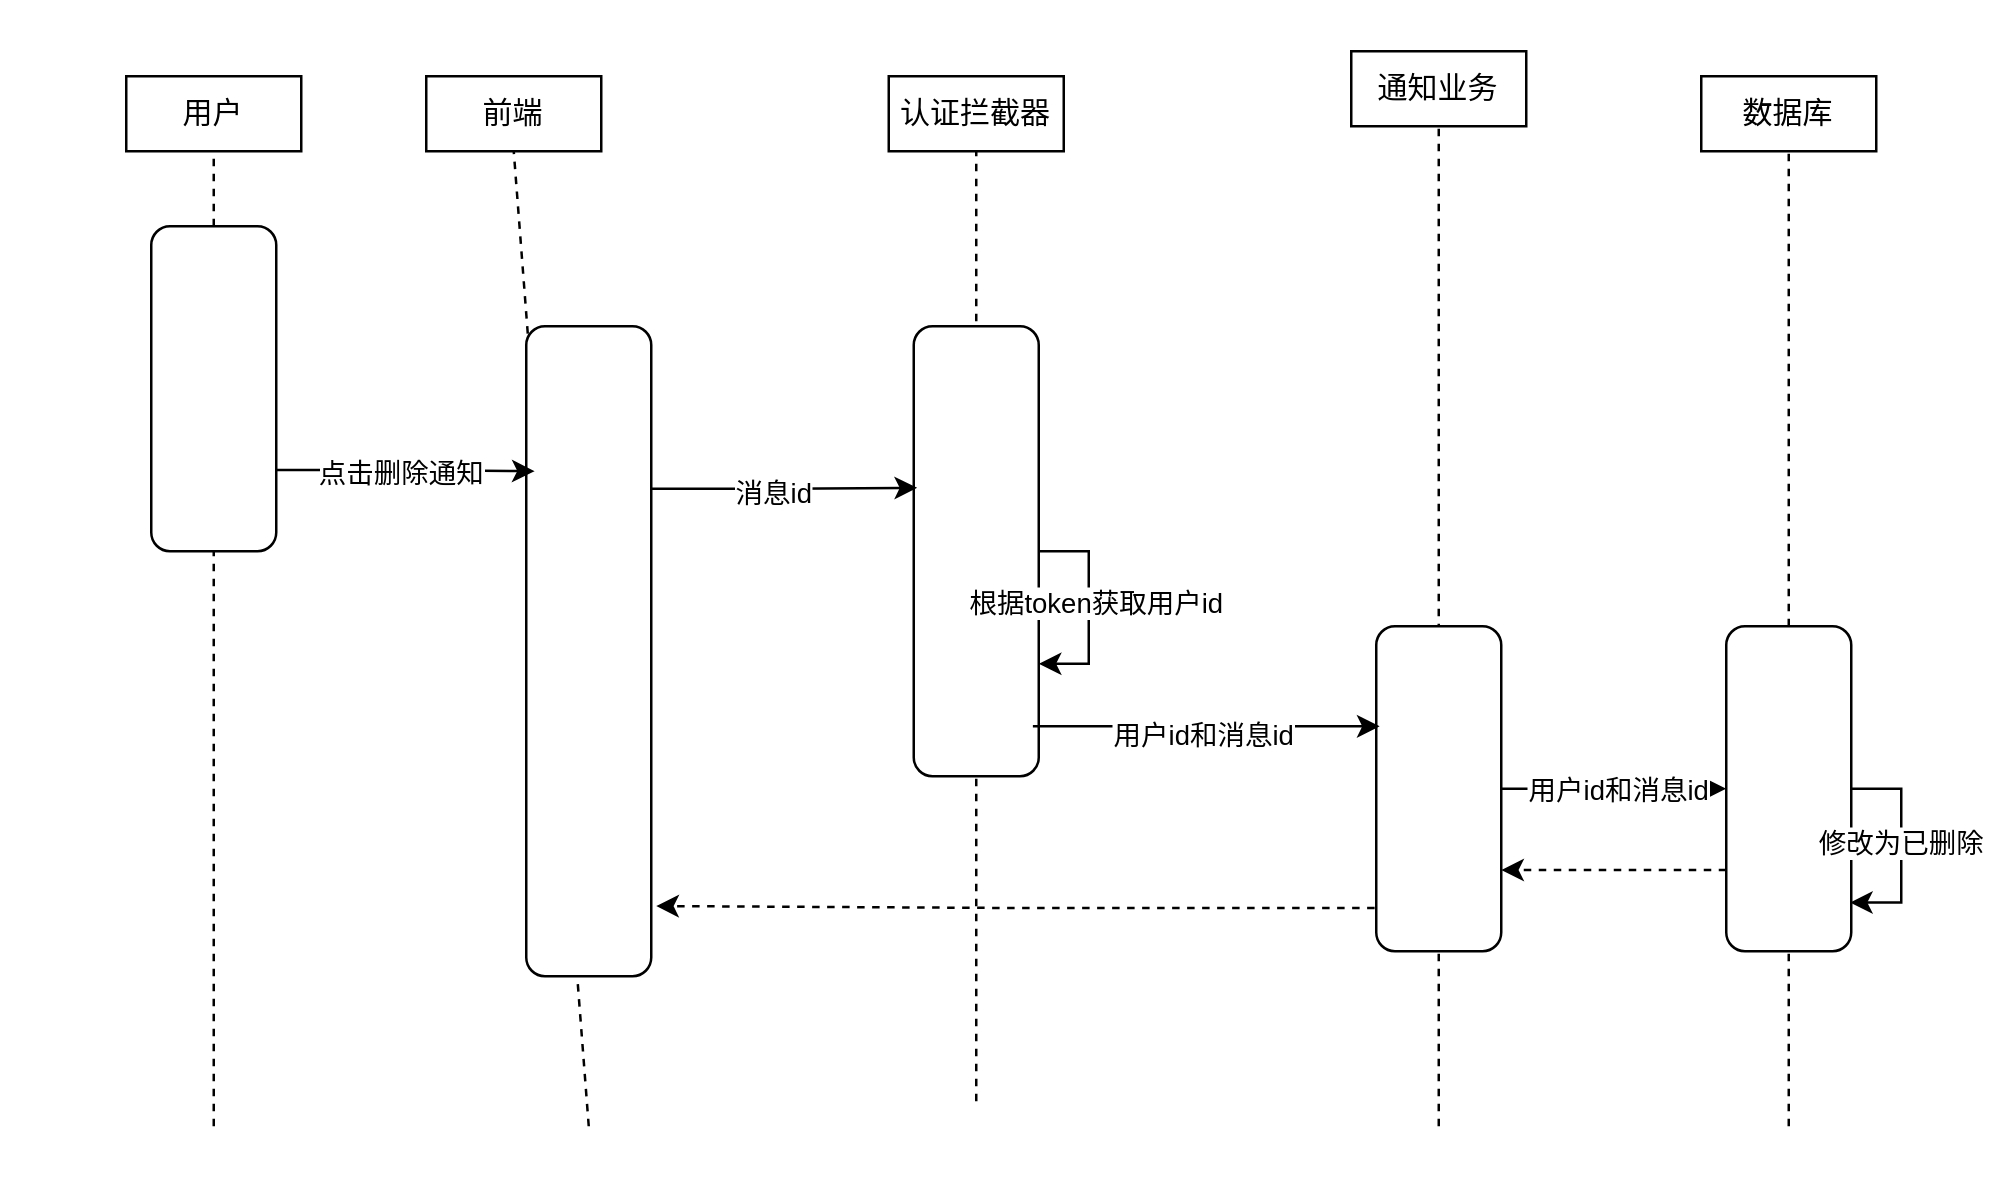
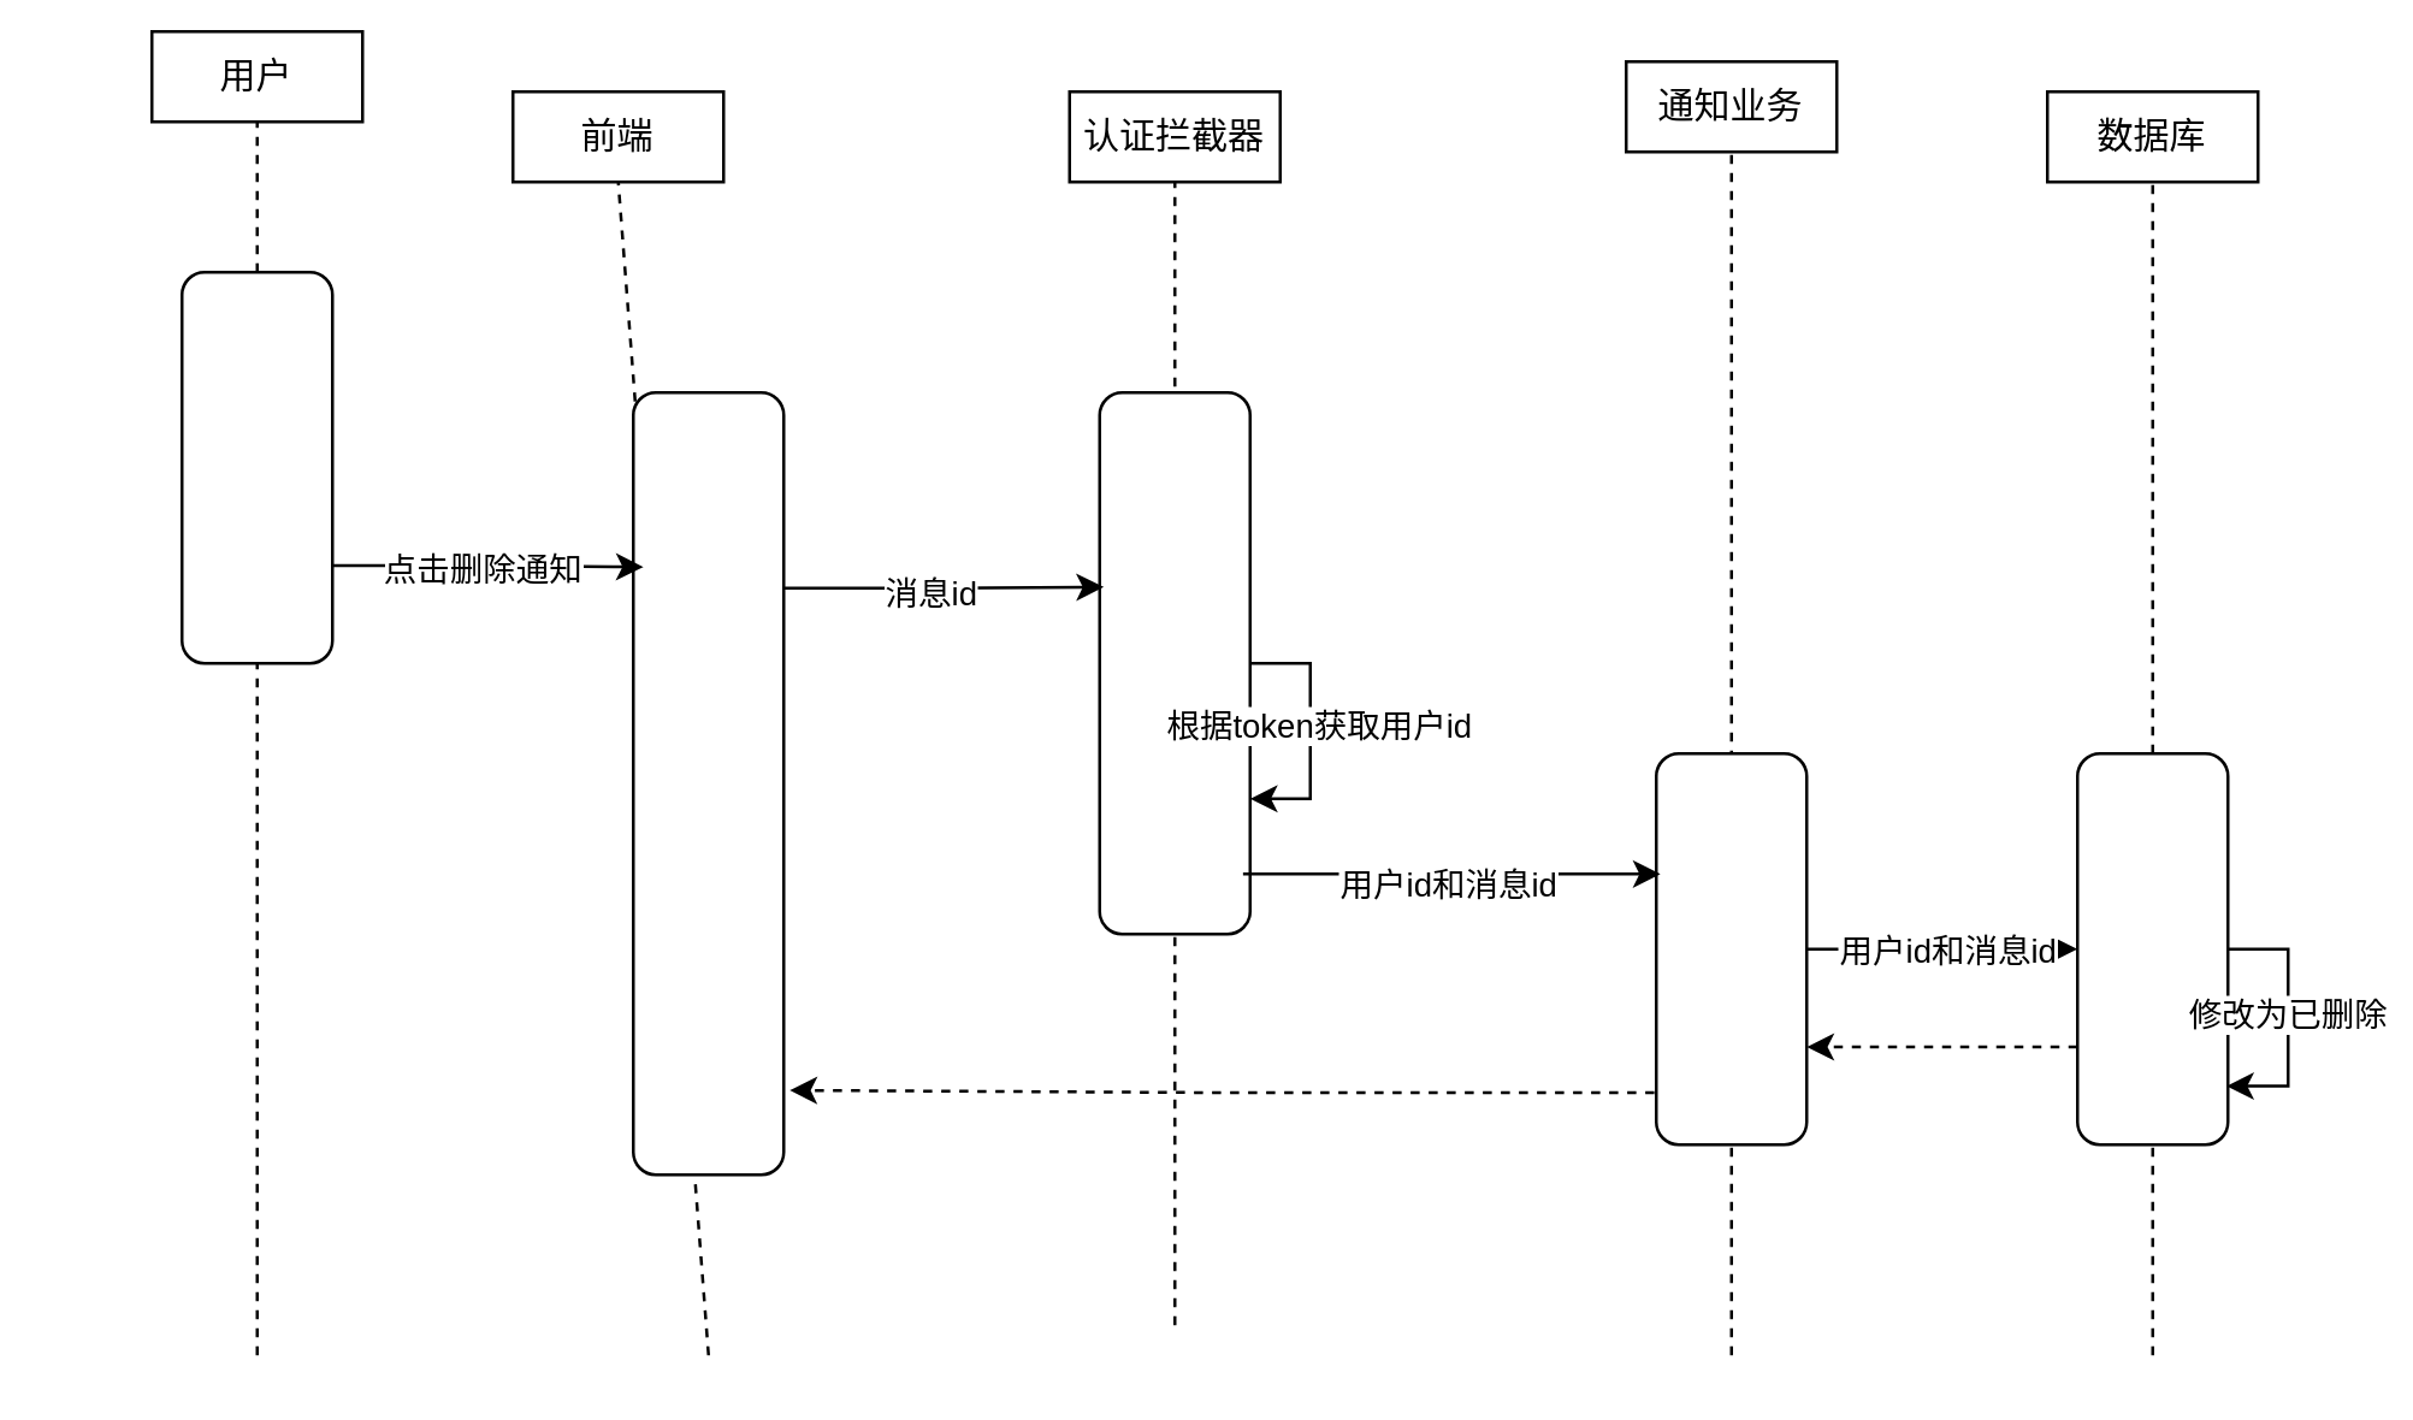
- <mxCell id="2" value="用户" style="rounded=0;whiteSpace=wrap;html=1;" vertex="1" parent="1"><mxGeometry x="50" y="30" width="70" height="30" as="geometry" /></mxCell>
+ <mxCell id="2" value="用户" style="rounded=0;whiteSpace=wrap;html=1;" vertex="1" parent="1"><mxGeometry x="50" y="10" width="70" height="30" as="geometry" /></mxCell>
